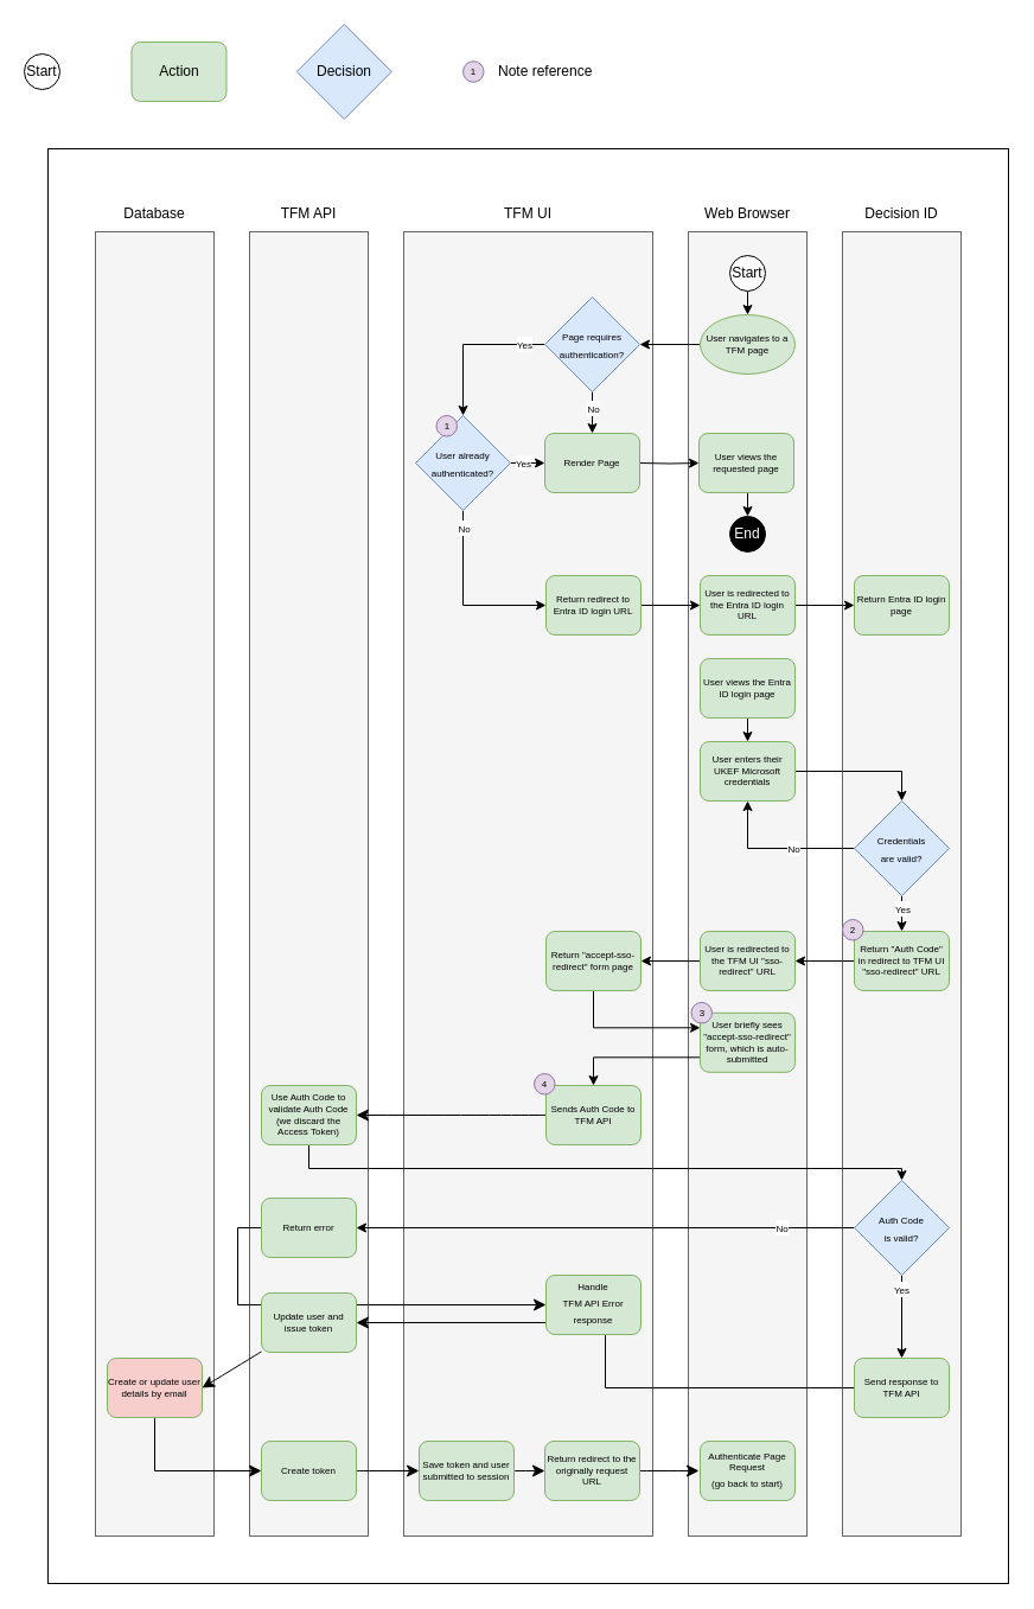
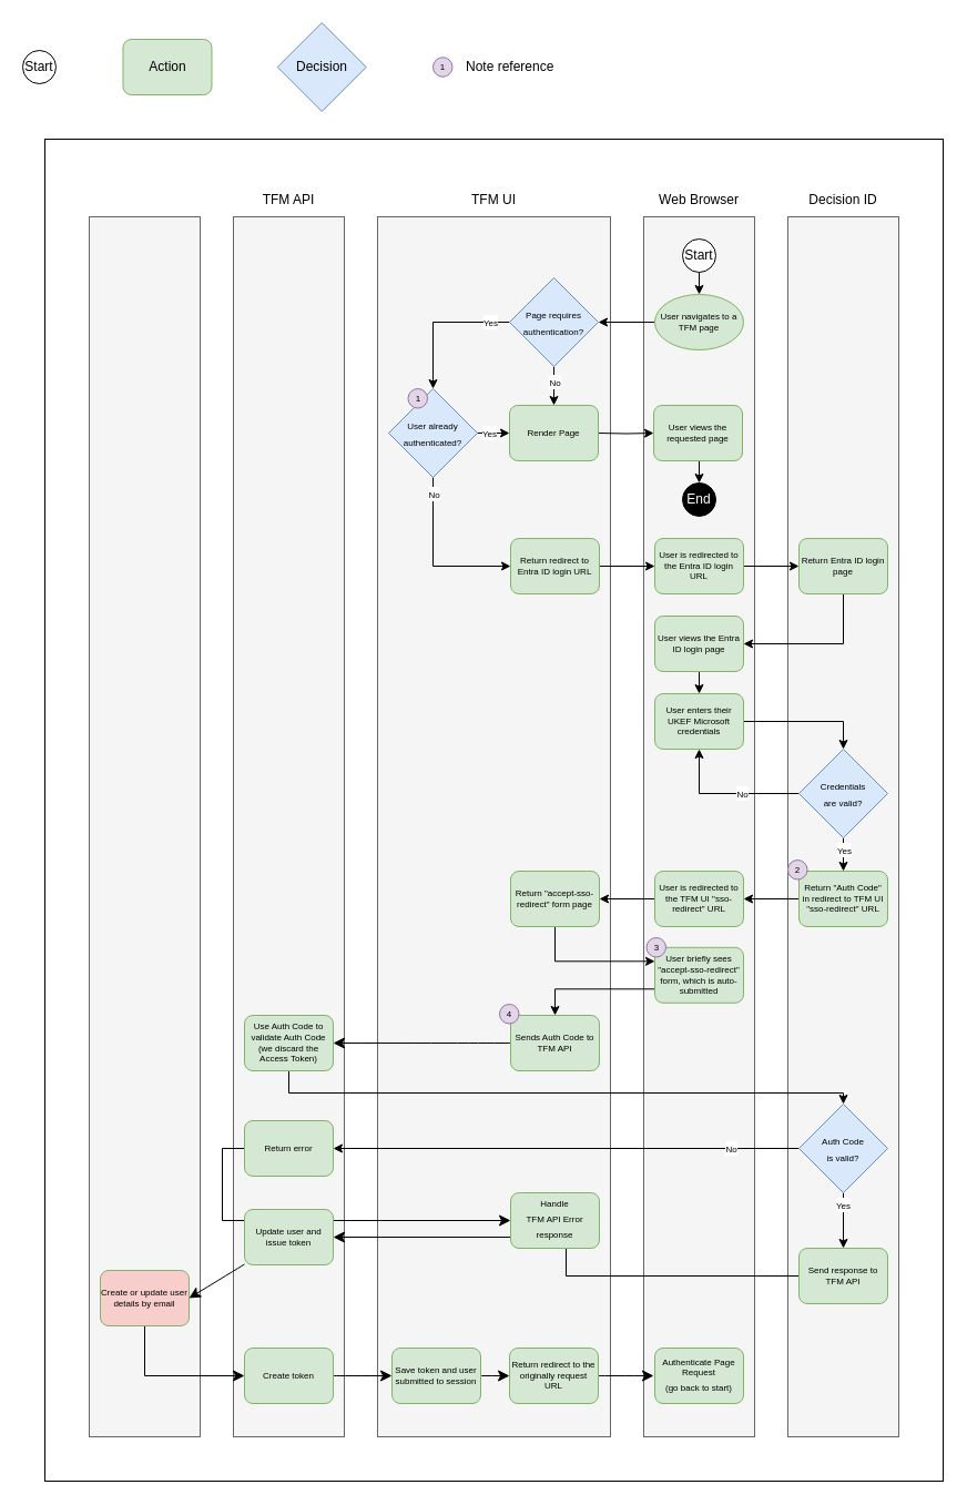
- <mxCell id="72" value="Database" style="text;html=1;align=center;verticalAlign=middle;whiteSpace=wrap;rounded=0;" vertex="1" parent="1"><mxGeometry x="80" y="165" width="100" height="30" as="geometry" /></mxCell>
+ <mxCell id="23" style="edgeStyle=orthogonalEdgeStyle;rounded=0;orthogonalLoop=1;jettySize=auto;html=1;exitX=0.5;exitY=1;exitDx=0;exitDy=0;entryX=1;entryY=0.5;entryDx=0;entryDy=0;" edge="1" parent="1" source="24" target="26"><mxGeometry relative="1" as="geometry"><mxPoint x="760" y="545" as="sourcePoint" /></mxGeometry></mxCell>
- <mxCell id="51" value="Send response to TFM API" style="rounded=1;whiteSpace=wrap;html=1;fontSize=8;fillColor=#d5e8d4;strokeColor=#82b366;" vertex="1" parent="1"><mxGeometry x="720" y="1145" width="80" height="50" as="geometry" /></mxCell>
+ <mxCell id="51" value="Send response to TFM API" style="rounded=1;whiteSpace=wrap;html=1;fontSize=8;fillColor=#d5e8d4;strokeColor=#82b366;" vertex="1" parent="1"><mxGeometry x="720" y="1125" width="80" height="50" as="geometry" /></mxCell>
